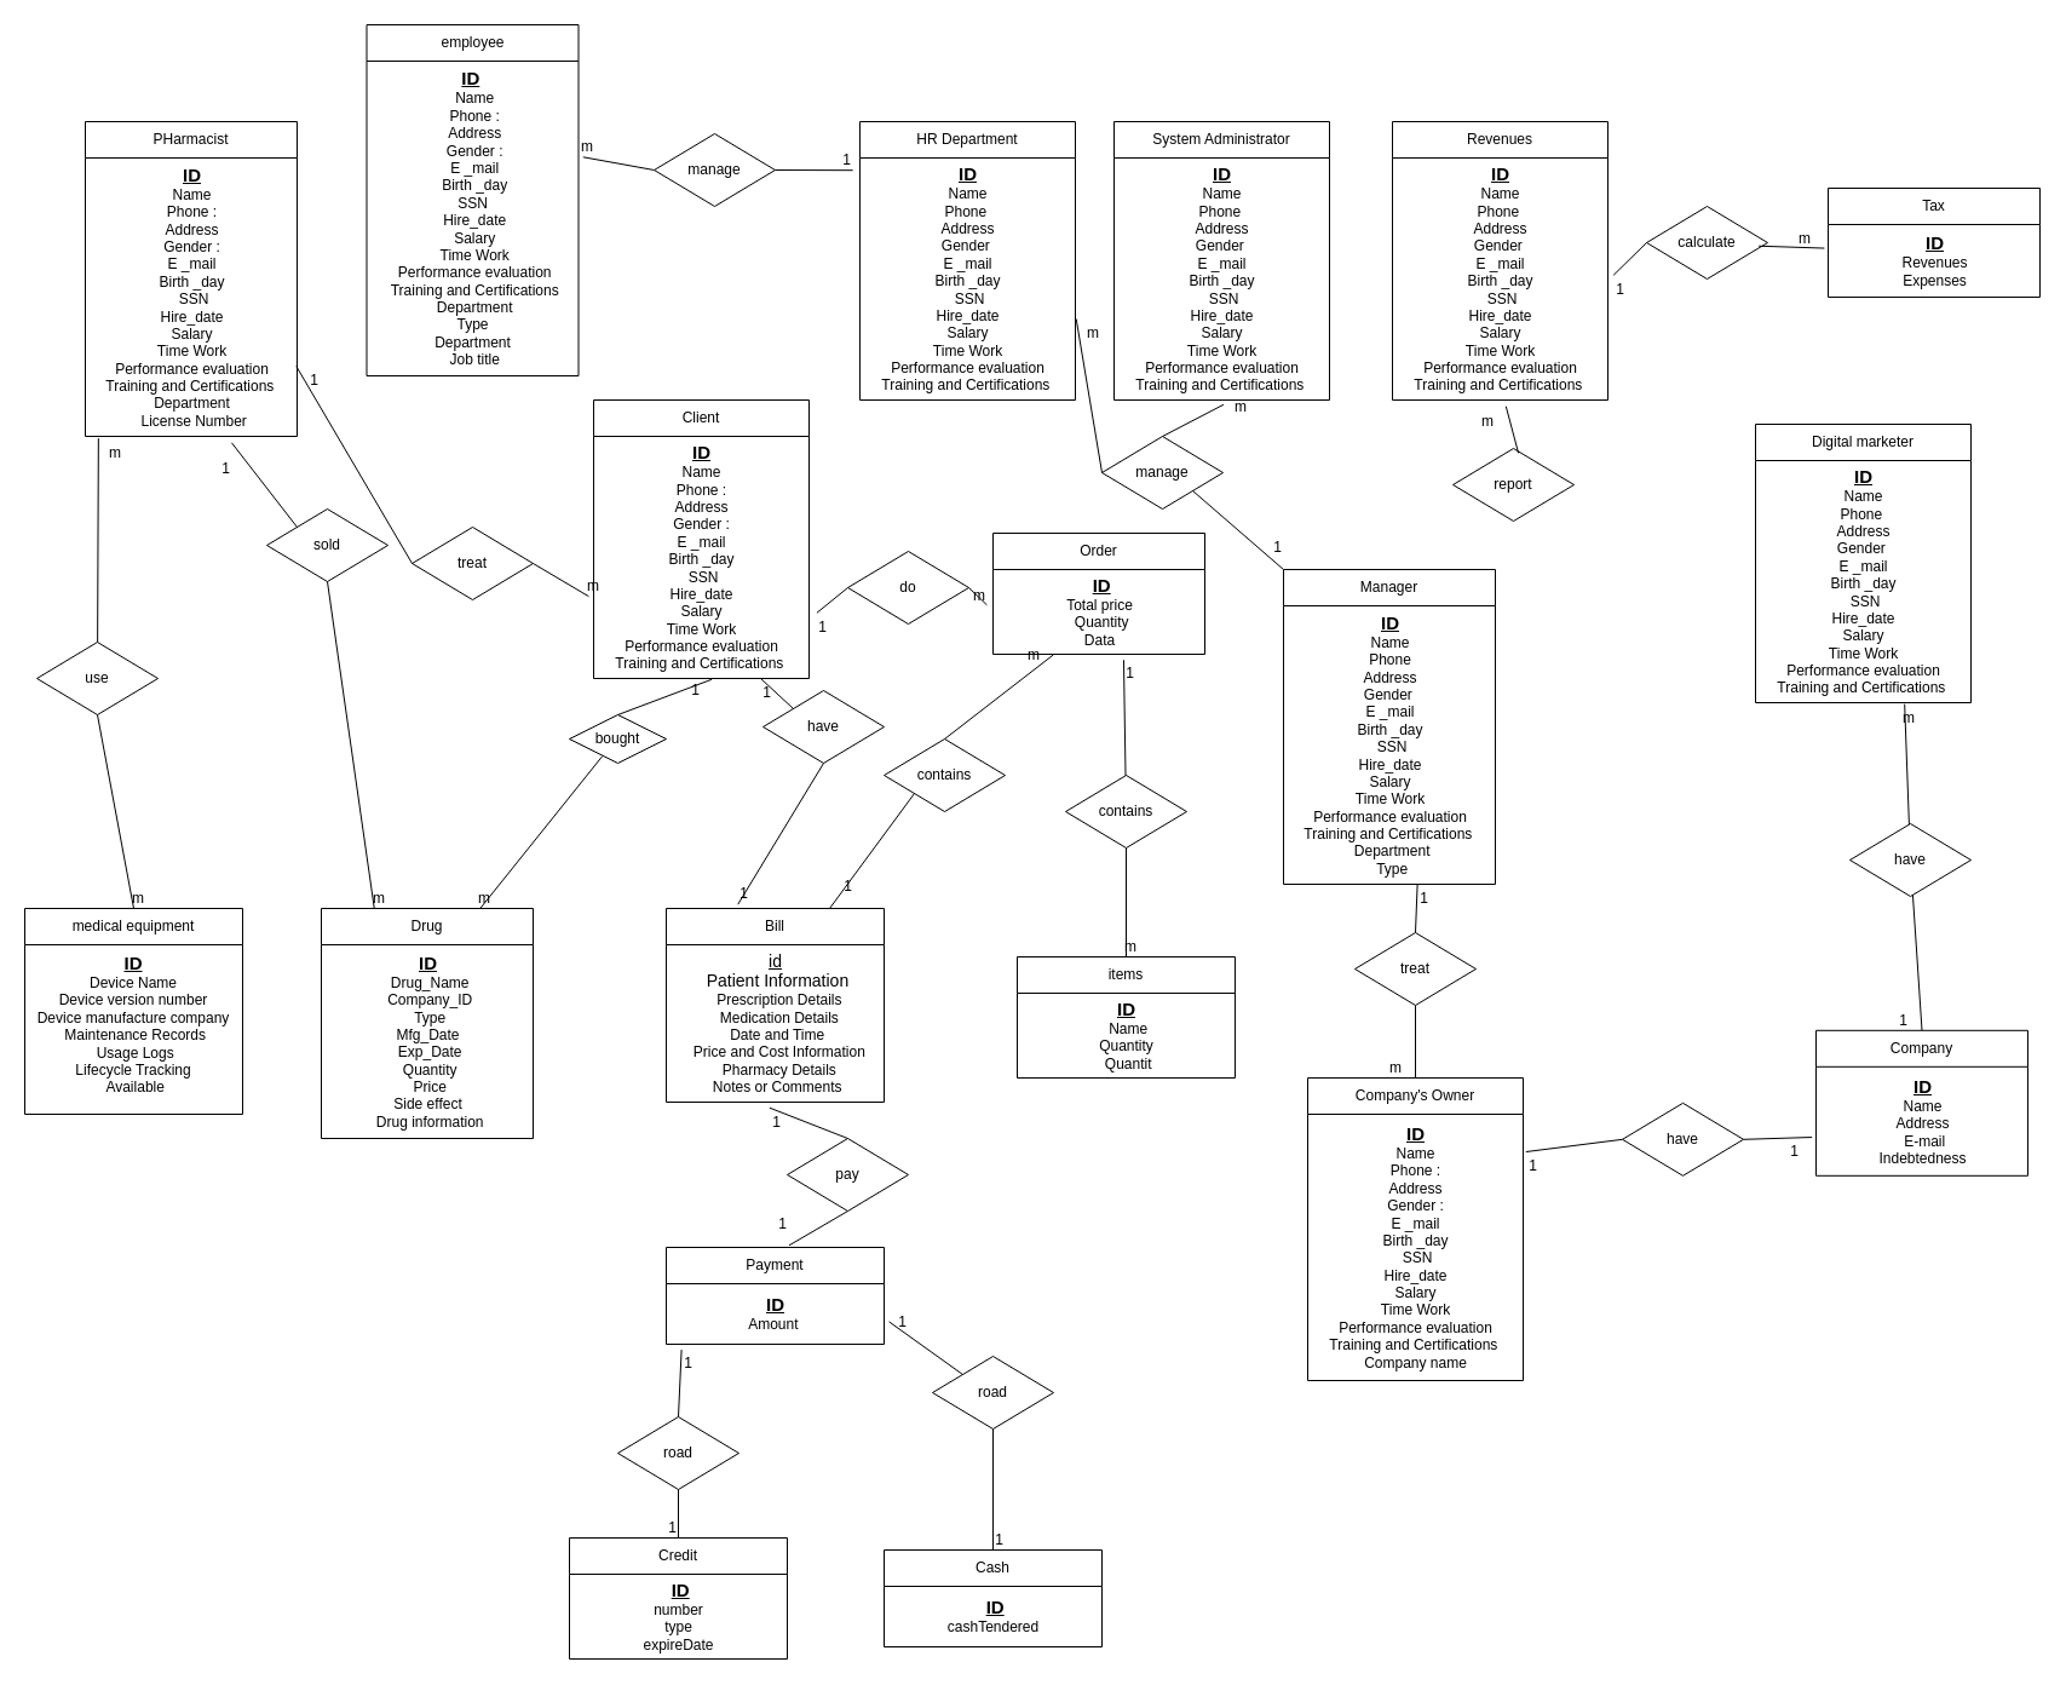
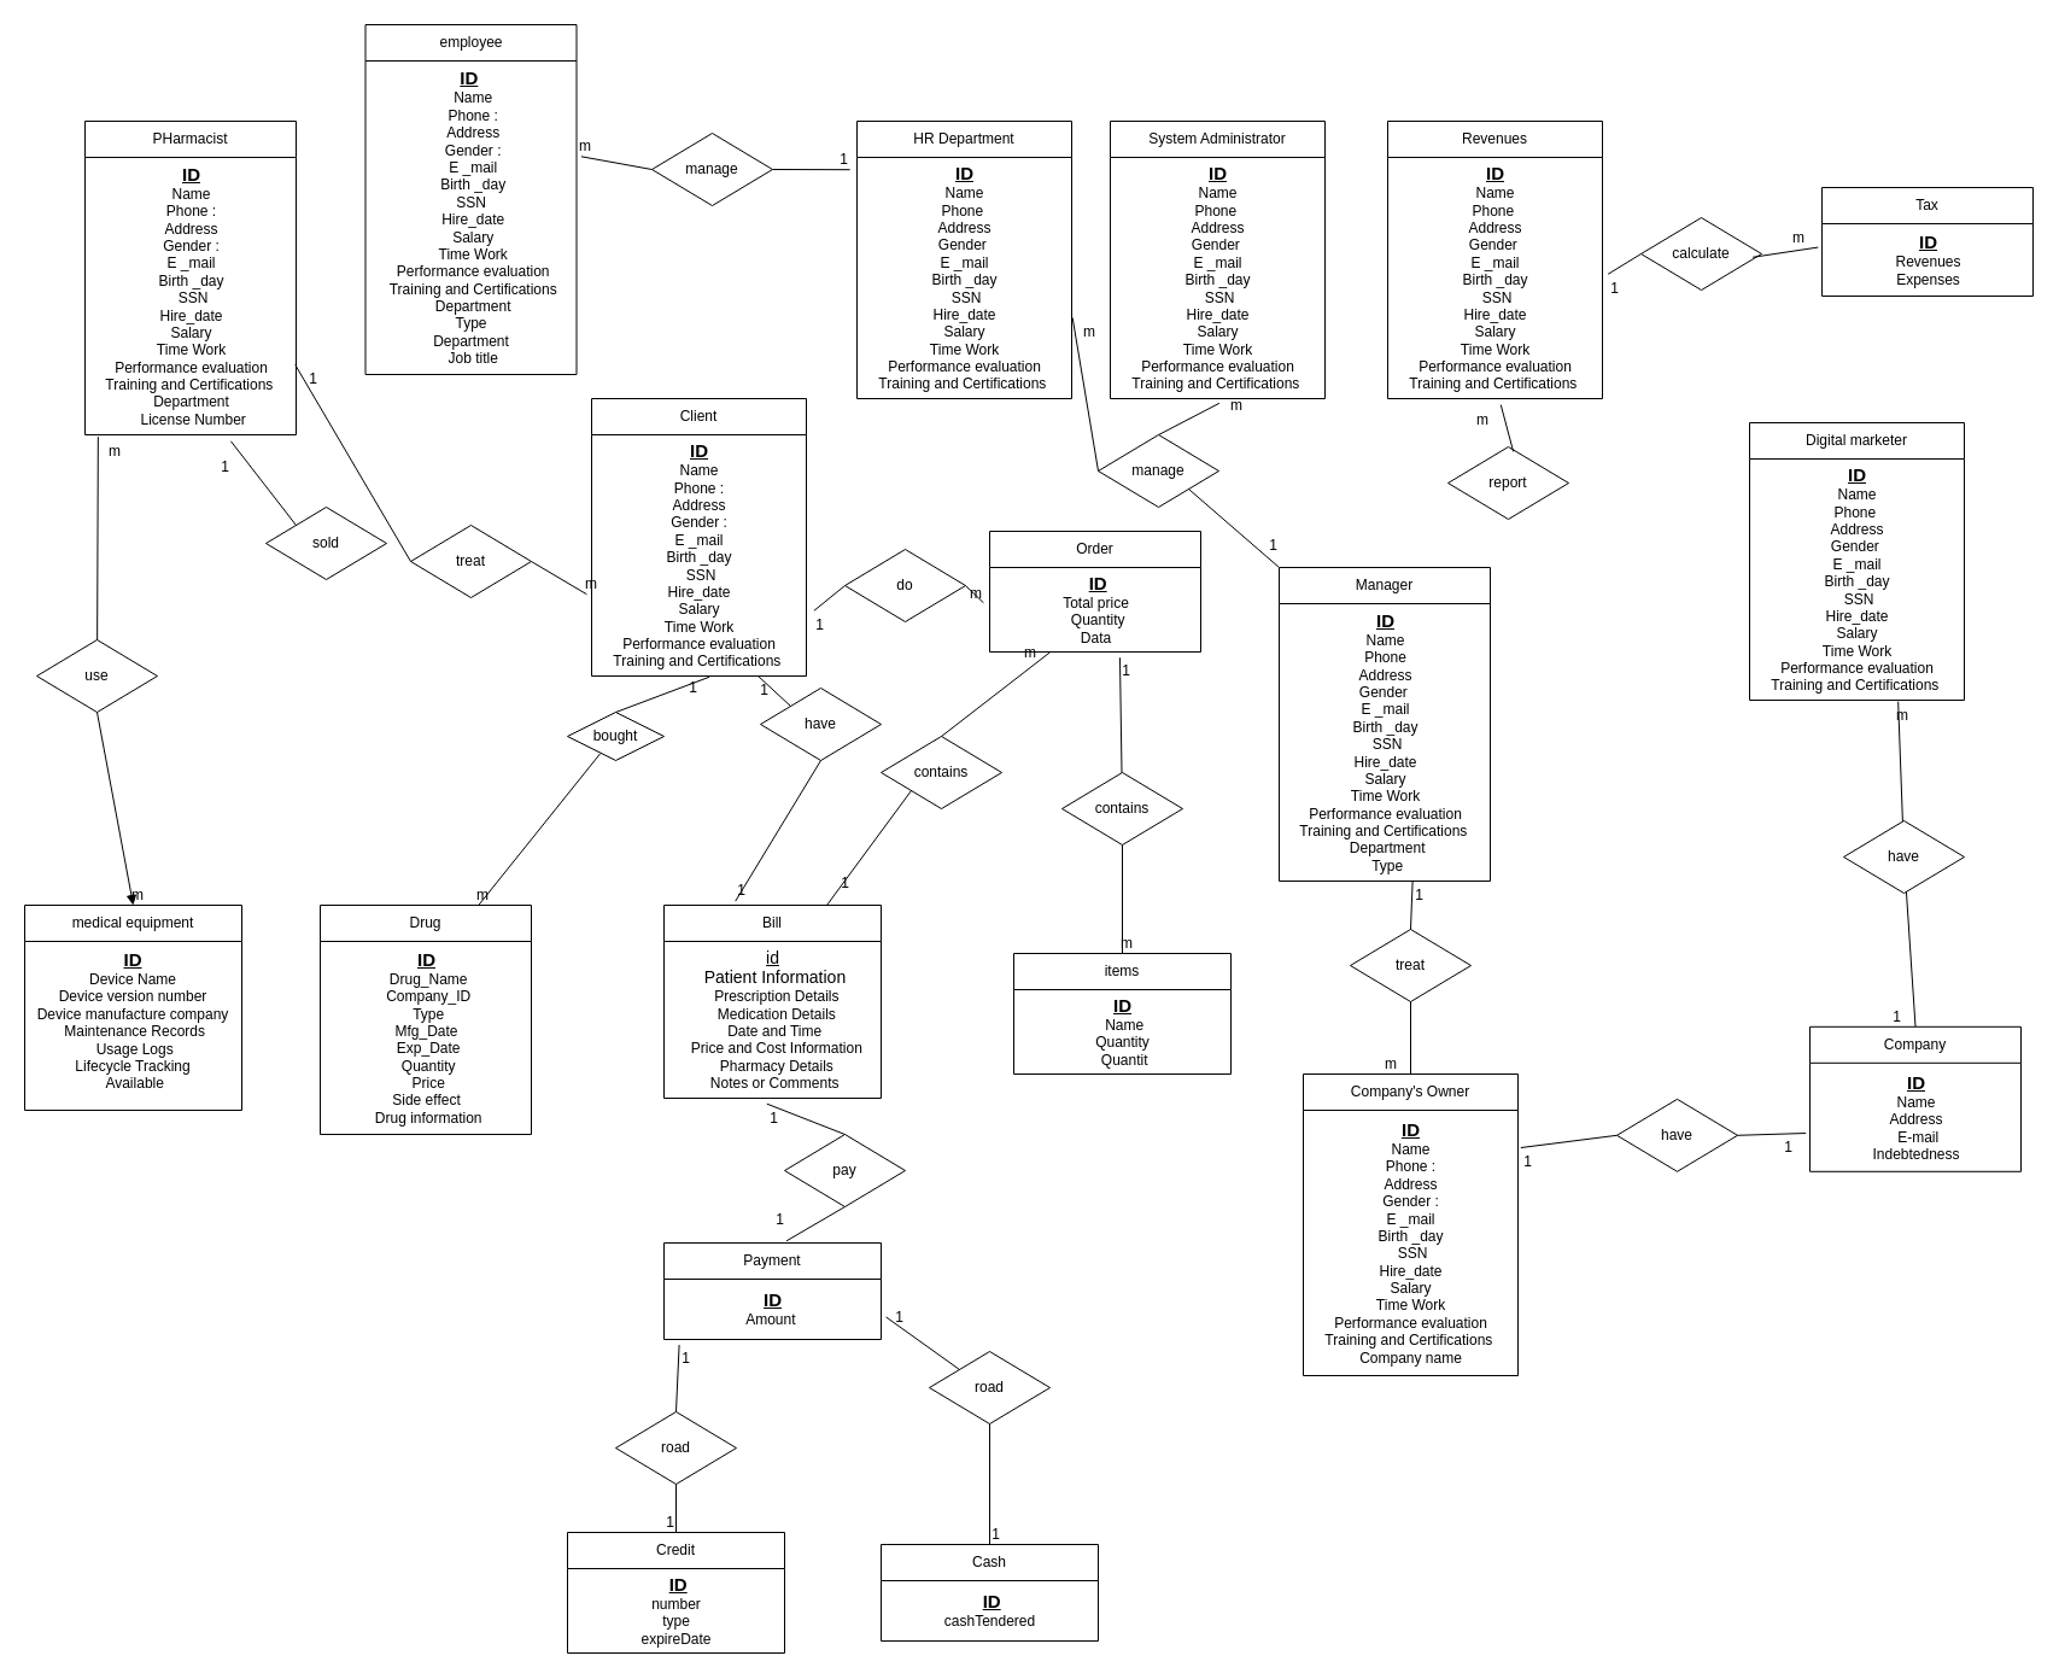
- <mxCell id="73" value="calculate" style="shape=rhombus;perimeter=rhombusPerimeter;whiteSpace=wrap;html=1;align=center;" parent="1" vertex="1"><mxGeometry x="1360" y="170" width="100" height="60" as="geometry" /></mxCell>
+ <mxCell id="73" value="calculate" style="shape=rhombus;perimeter=rhombusPerimeter;whiteSpace=wrap;html=1;align=center;" parent="1" vertex="1"><mxGeometry x="1360" y="180" width="100" height="60" as="geometry" /></mxCell>
- <mxCell id="19" value="" style="endArrow=none;html=1;rounded=0;entryX=0.25;entryY=0;entryDx=0;entryDy=0;exitX=0.5;exitY=1;exitDx=0;exitDy=0;" parent="1" source="13" target="112" edge="1"><mxGeometry relative="1" as="geometry"><mxPoint x="450" y="560" as="sourcePoint" /><mxPoint x="337.2" y="755" as="targetPoint" /></mxGeometry></mxCell>
- <mxCell id="20" value="m" style="resizable=0;html=1;whiteSpace=wrap;align=right;verticalAlign=bottom;" parent="19" connectable="0" vertex="1"><mxGeometry x="1" relative="1" as="geometry"><mxPoint x="10" as="offset" /></mxGeometry></mxCell>
- <mxCell id="26" value="" style="endArrow=none;html=1;rounded=0;exitX=0.5;exitY=1;exitDx=0;exitDy=0;entryX=0.5;entryY=0;entryDx=0;entryDy=0;" parent="1" source="23" target="95" edge="1"><mxGeometry relative="1" as="geometry"><mxPoint x="240" y="740" as="sourcePoint" /><mxPoint x="60" y="740" as="targetPoint" /></mxGeometry></mxCell>
+ <mxCell id="26" value="" style="endArrow=block;html=1;rounded=0;exitX=0.5;exitY=1;exitDx=0;exitDy=0;entryX=0.5;entryY=0;entryDx=0;entryDy=0;" parent="1" source="23" target="95" edge="1"><mxGeometry relative="1" as="geometry"><mxPoint x="240" y="740" as="sourcePoint" /><mxPoint x="60" y="740" as="targetPoint" /></mxGeometry></mxCell>
